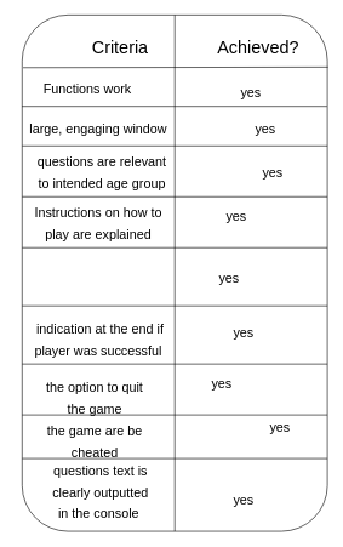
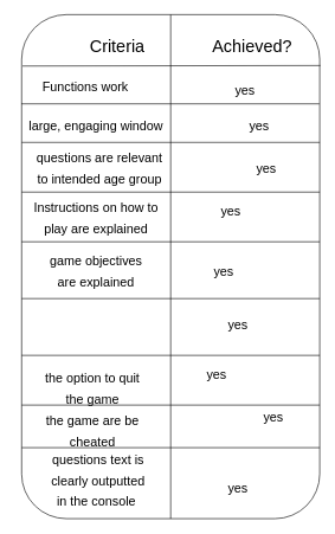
+ <mxCell id="11" value="&lt;font style=&quot;font-size: 18px&quot;&gt;game objectives are explained&lt;/font&gt;" style="text;html=1;strokeColor=none;fillColor=none;align=center;verticalAlign=middle;whiteSpace=wrap;rounded=0;fontSize=24;" vertex="1" parent="1"><mxGeometry x="60" y="365" width="150" height="30" as="geometry" /></mxCell>
- <mxCell id="12" value="&lt;font style=&quot;font-size: 18px&quot;&gt;indication at the end if player was successful&amp;nbsp;&lt;/font&gt;" style="text;html=1;strokeColor=none;fillColor=none;align=center;verticalAlign=middle;whiteSpace=wrap;rounded=0;fontSize=24;" vertex="1" parent="1"><mxGeometry x="45" y="450" width="185" height="30" as="geometry" /></mxCell>
